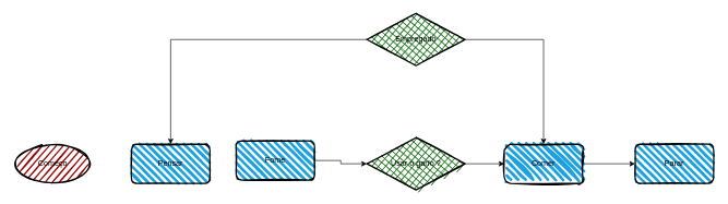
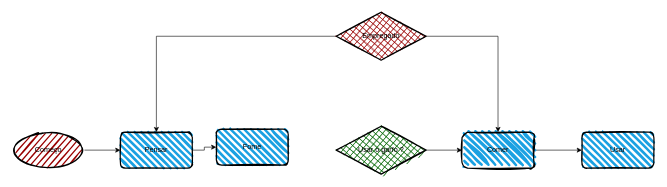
- <mxCell id="8" value="Empregado" style="rhombus;whiteSpace=wrap;html=1;strokeWidth=2;fillWeight=-1;hachureGap=8;fillStyle=cross-hatch;fillColor=#006600;sketch=1;fontColor=#000000;" parent="1" vertex="1"><mxGeometry x="560" y="20" width="150" height="80" as="geometry" /></mxCell>
+ <mxCell id="8" value="Empregado" style="rhombus;whiteSpace=wrap;html=1;strokeWidth=2;fillWeight=-1;hachureGap=8;fillStyle=cross-hatch;fillColor=#990000;sketch=1;fontColor=#000000;" parent="1" vertex="1"><mxGeometry x="560" y="20" width="150" height="80" as="geometry" /></mxCell>
+ <mxCell id="2" style="edgeStyle=orthogonalEdgeStyle;rounded=0;orthogonalLoop=1;jettySize=auto;html=1;" parent="1" source="3" target="10" edge="1"><mxGeometry relative="1" as="geometry" /></mxCell>
- <mxCell id="9" style="edgeStyle=orthogonalEdgeStyle;rounded=0;orthogonalLoop=1;jettySize=auto;html=1;" parent="1" source="10" target="14" edge="1"><mxGeometry relative="1" as="geometry" /></mxCell>
+ <mxCell id="4" style="edgeStyle=orthogonalEdgeStyle;rounded=0;orthogonalLoop=1;jettySize=auto;html=1;" parent="1" source="5" target="3" edge="1"><mxGeometry relative="1" as="geometry" /></mxCell>
- <mxCell id="15" value="Parar" style="rounded=1;whiteSpace=wrap;html=1;strokeWidth=2;fillWeight=4;hachureGap=8;hachureAngle=45;fillColor=#1ba1e2;sketch=1;fontColor=#000000;" parent="1" vertex="1"><mxGeometry x="970" y="220" width="120" height="60" as="geometry" /></mxCell>
+ <mxCell id="15" value="Usar" style="rounded=1;whiteSpace=wrap;html=1;strokeWidth=2;fillWeight=4;hachureGap=8;hachureAngle=45;fillColor=#1ba1e2;sketch=1;fontColor=#000000;" parent="1" vertex="1"><mxGeometry x="970" y="220" width="120" height="60" as="geometry" /></mxCell>
